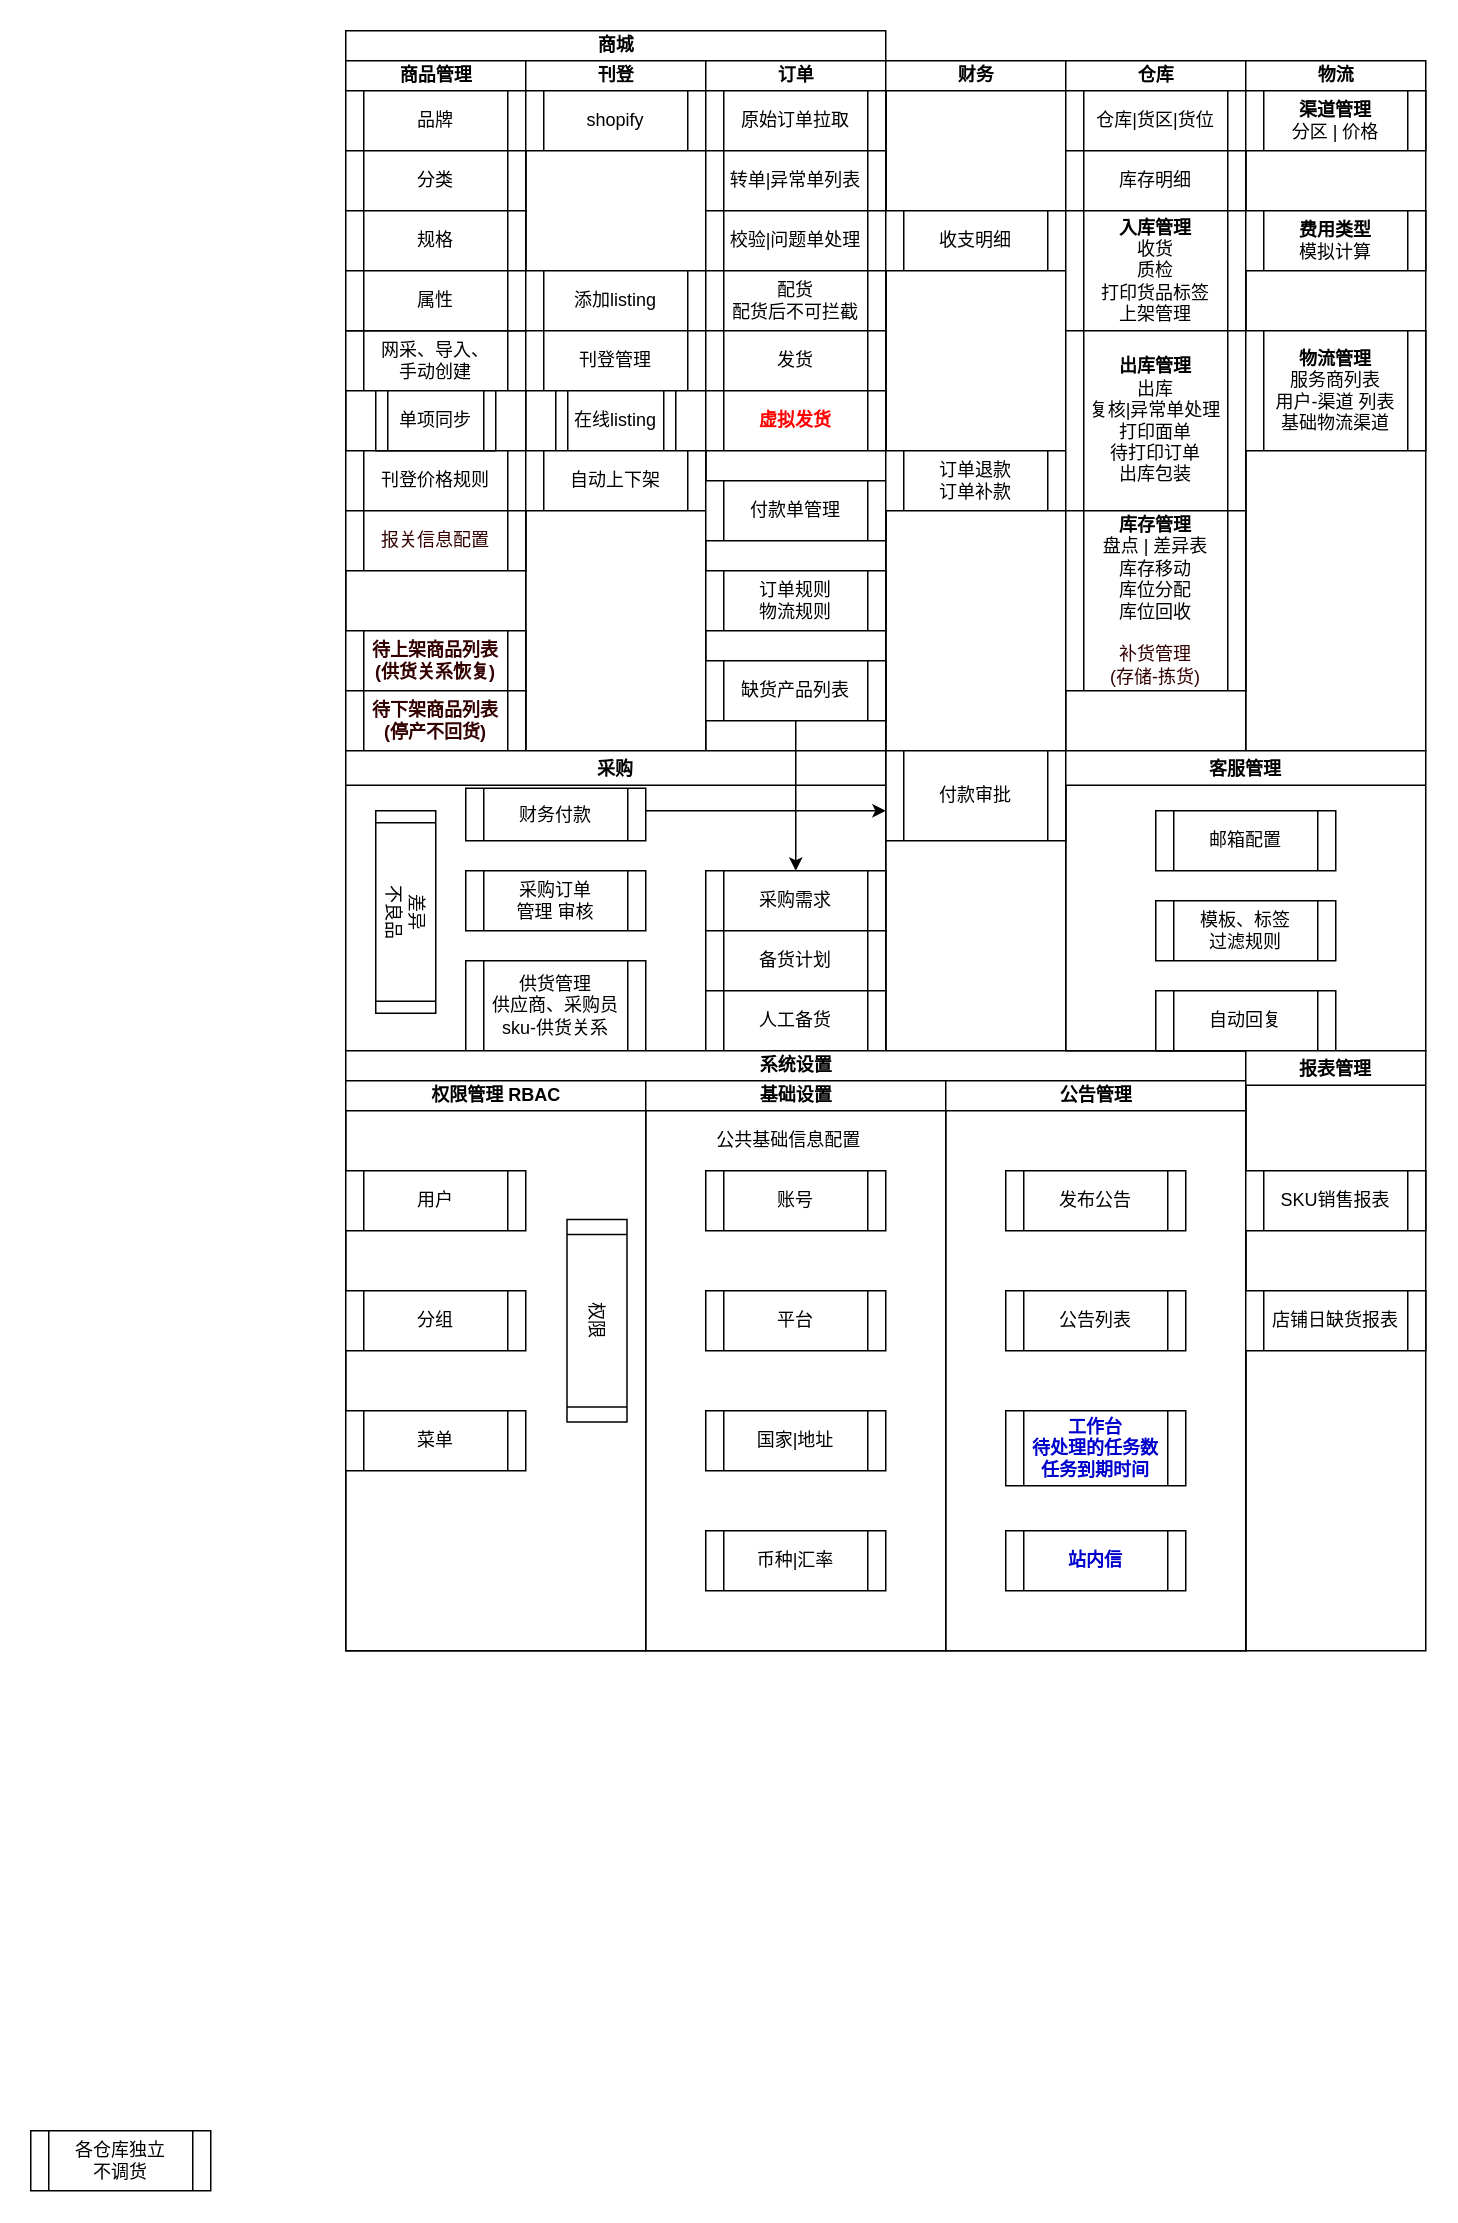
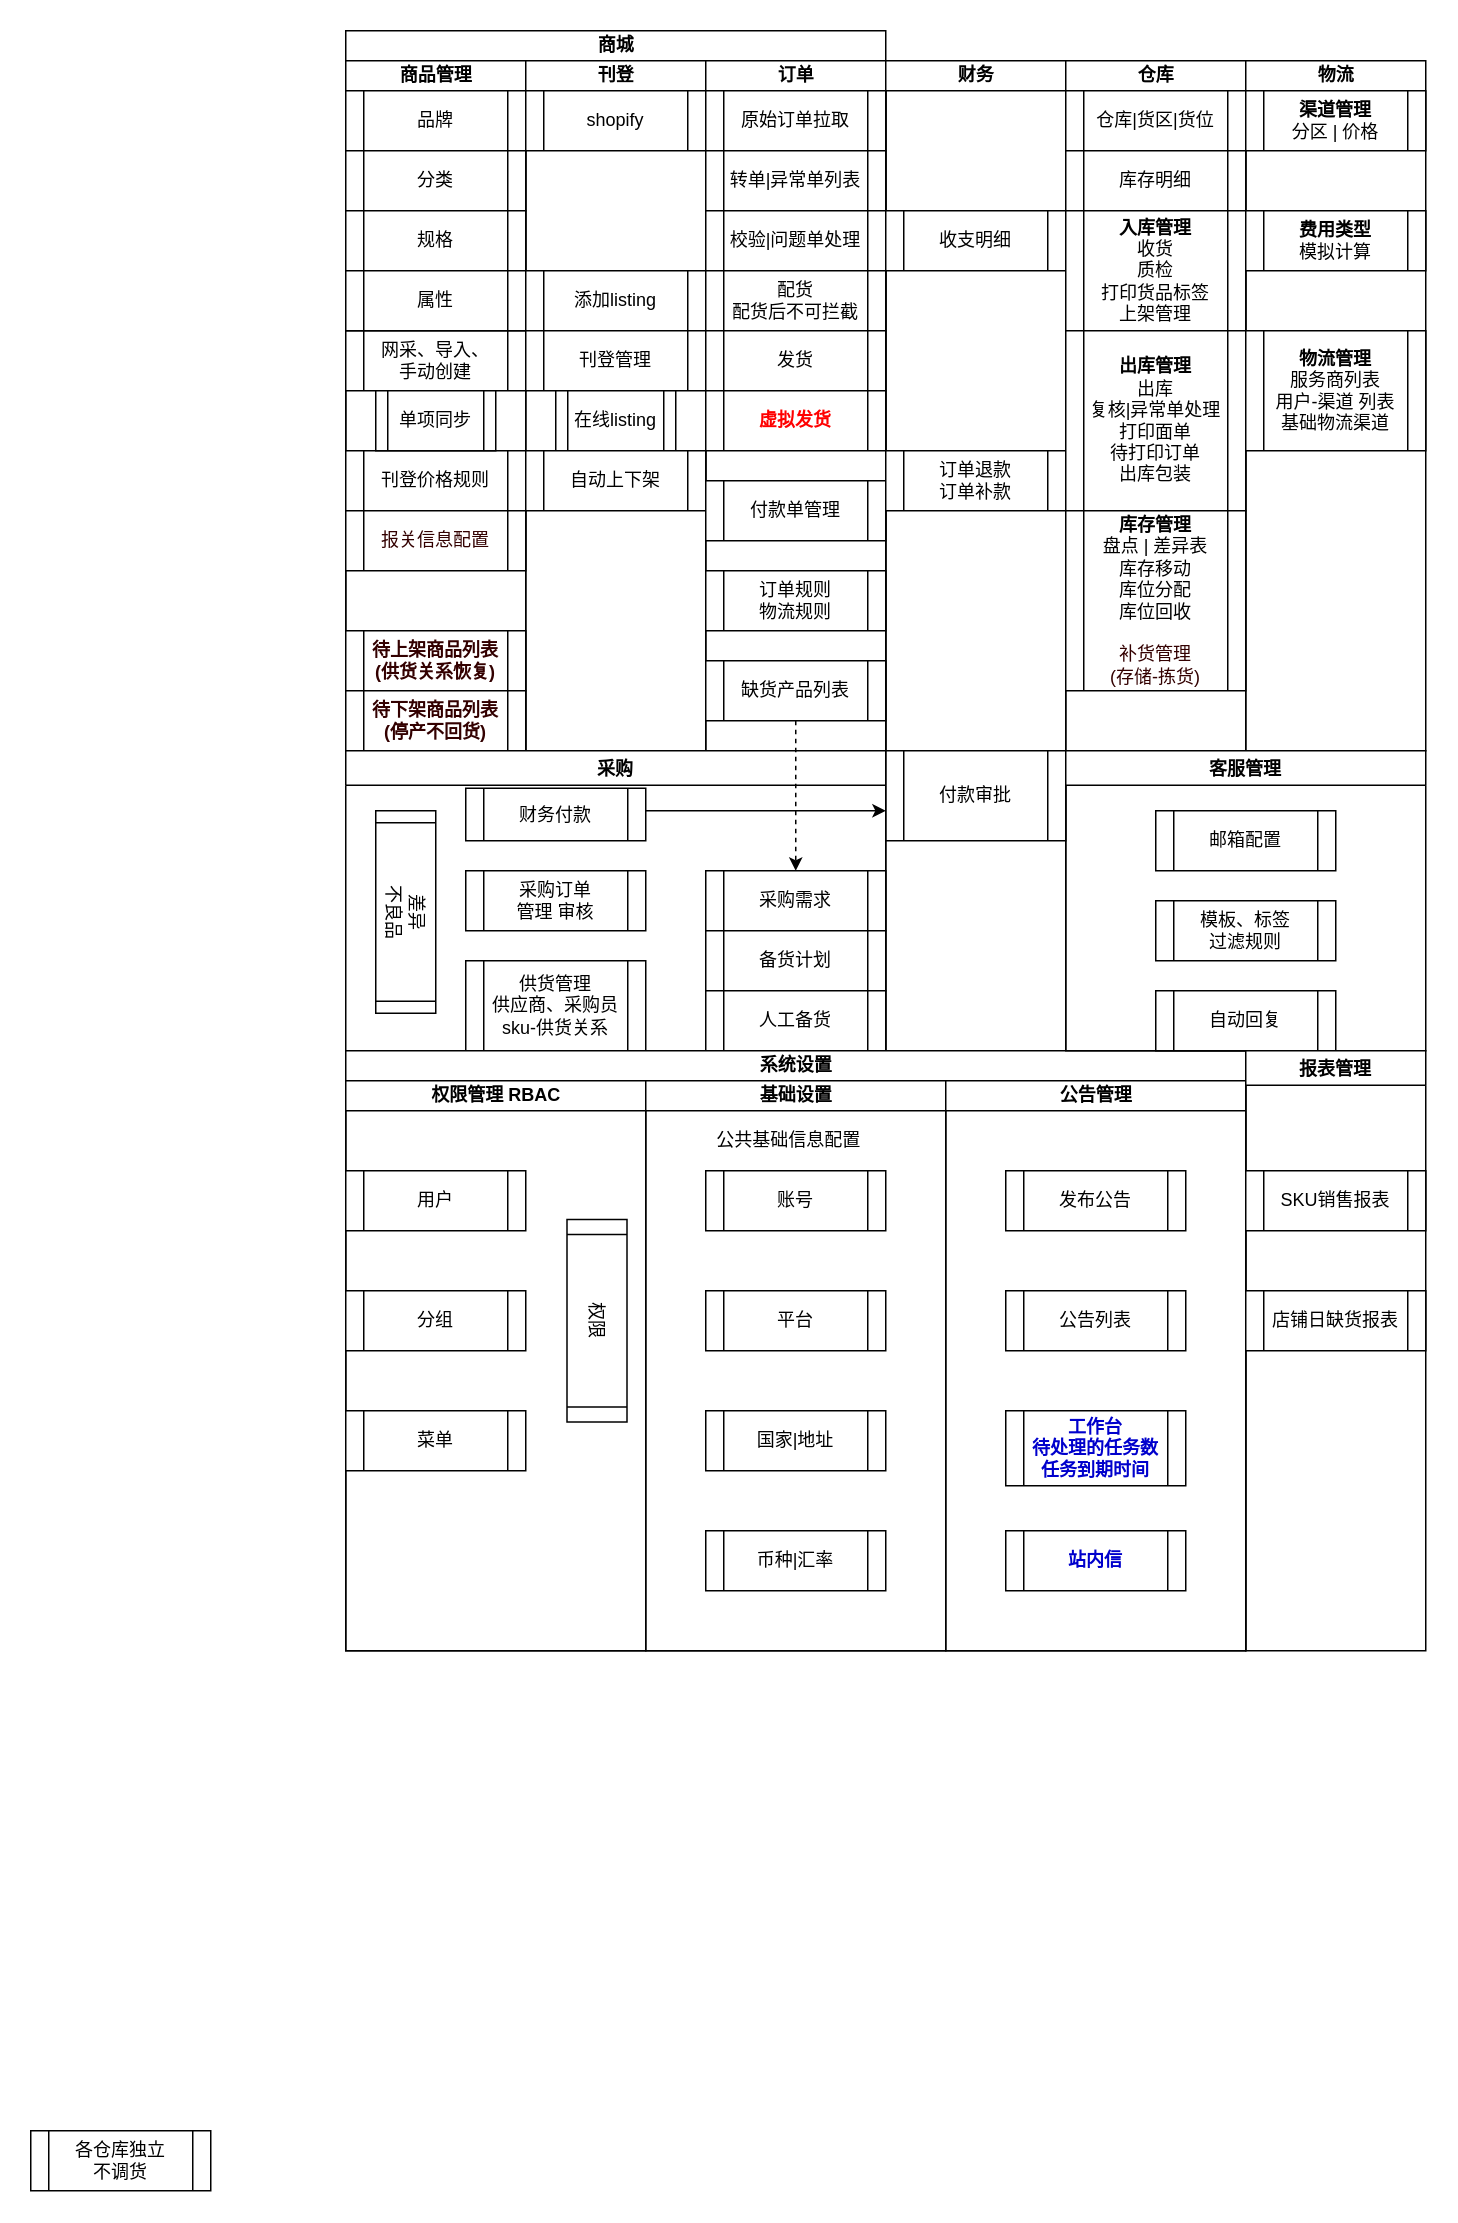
- <mxCell id="76" value="" style="endArrow=classic;html=1;fontColor=#FF0000;exitX=0.5;exitY=1;exitDx=0;exitDy=0;entryX=0.5;entryY=0;entryDx=0;entryDy=0;" parent="1" source="27" target="45" edge="1"><mxGeometry width="50" height="50" relative="1" as="geometry"><mxPoint x="860" y="500" as="sourcePoint" /><mxPoint x="910" y="450" as="targetPoint" /></mxGeometry></mxCell>
+ <mxCell id="76" value="" style="endArrow=classic;html=1;fontColor=#FF0000;exitX=0.5;exitY=1;exitDx=0;exitDy=0;entryX=0.5;entryY=0;entryDx=0;entryDy=0;dashed=1;" parent="1" source="27" target="45" edge="1"><mxGeometry width="50" height="50" relative="1" as="geometry"><mxPoint x="860" y="500" as="sourcePoint" /><mxPoint x="910" y="450" as="targetPoint" /></mxGeometry></mxCell>
